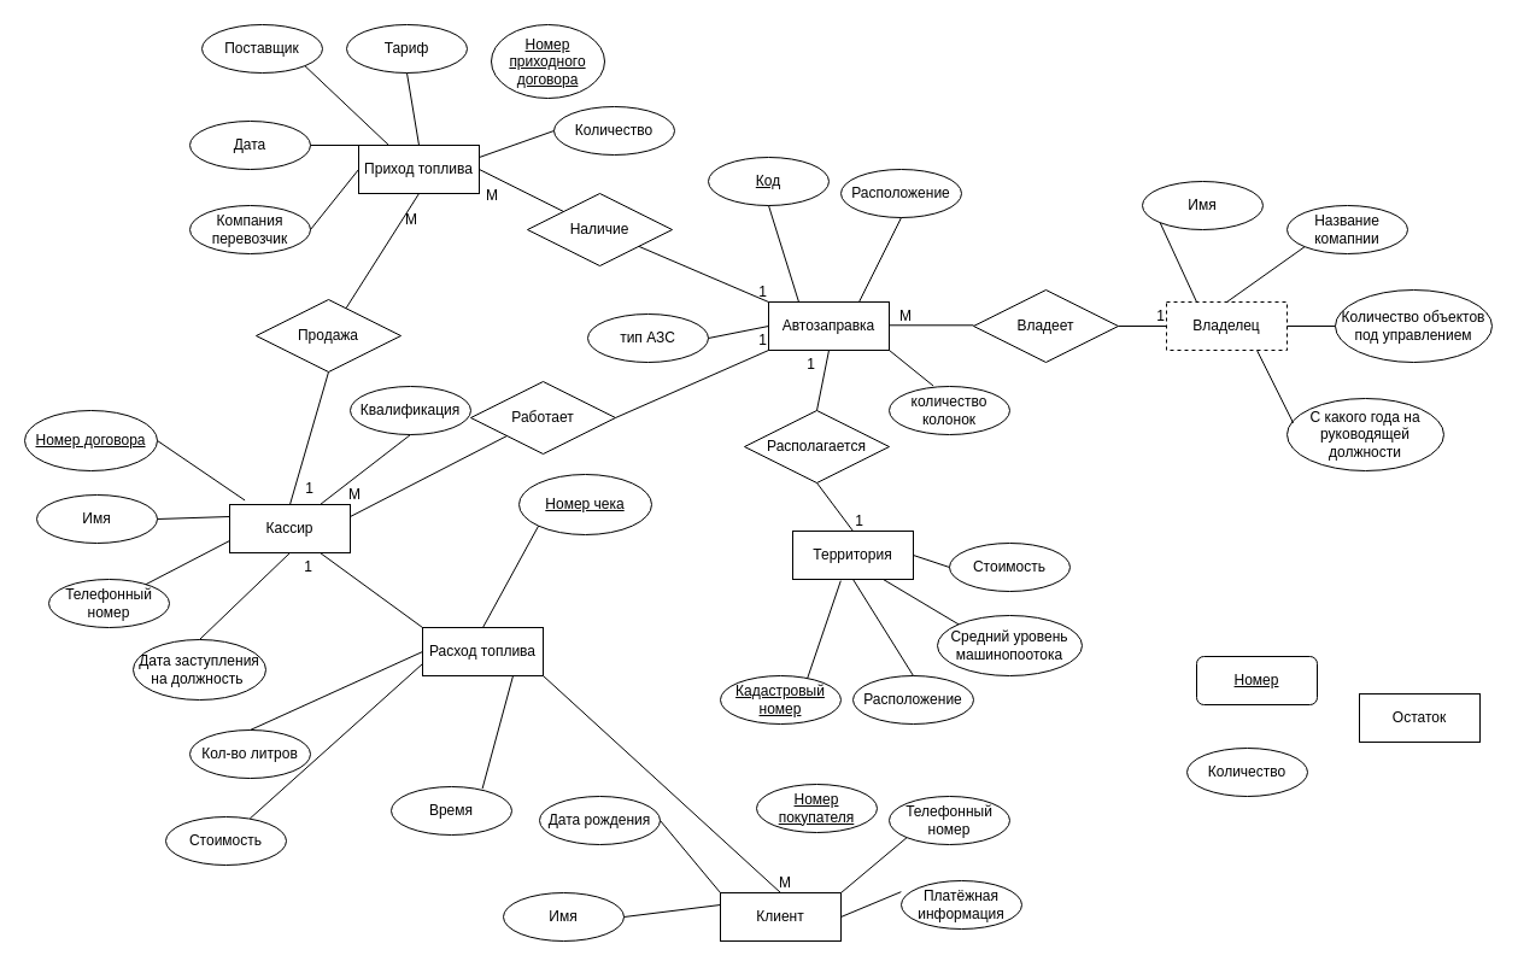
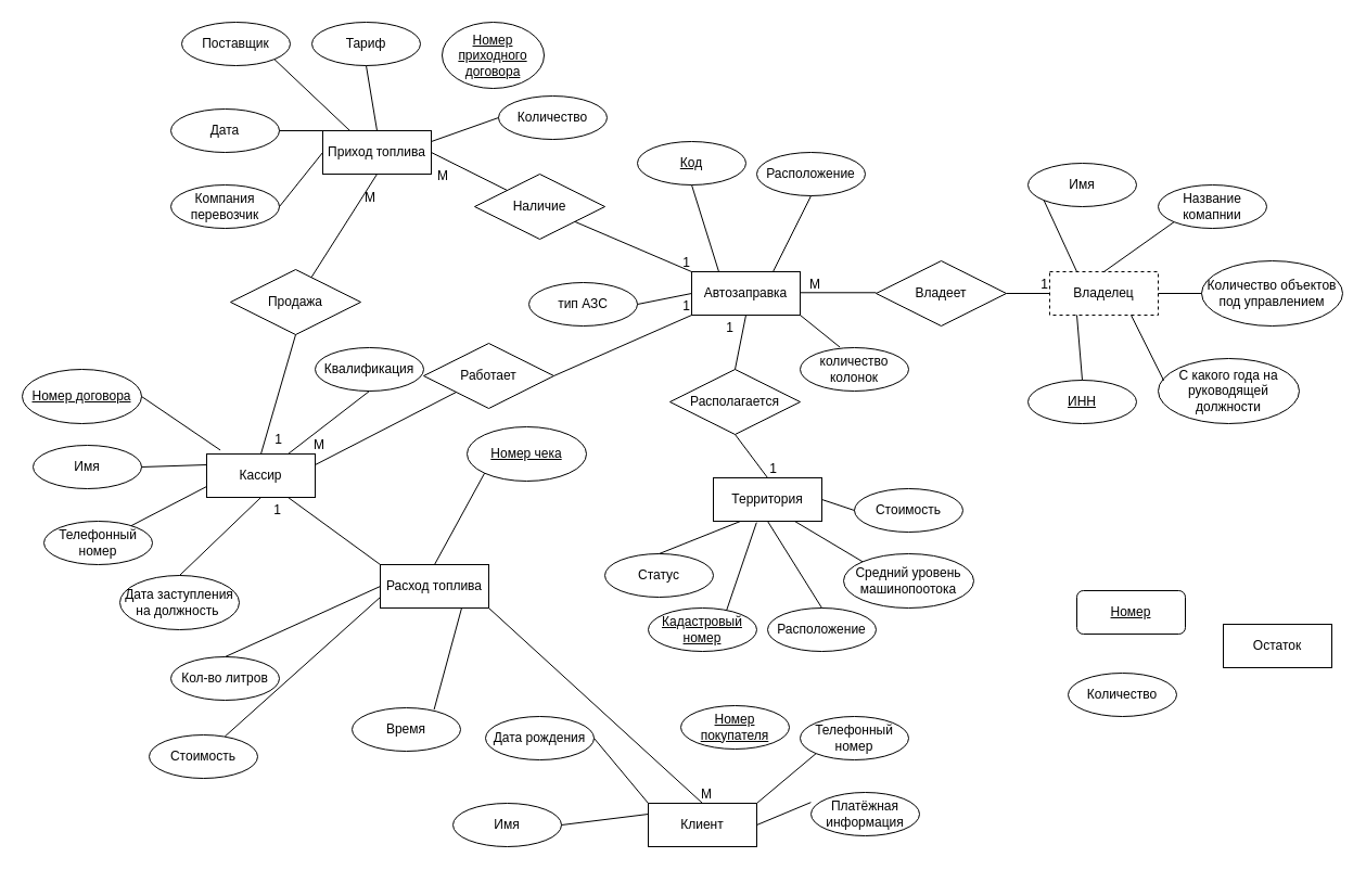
+ <mxCell id="15" value="" style="endArrow=none;html=1;rounded=0;entryX=0.25;entryY=1;entryDx=0;entryDy=0;exitX=0.5;exitY=0;exitDx=0;exitDy=0;" parent="1" source="14" target="3" edge="1"><mxGeometry relative="1" as="geometry"><mxPoint x="597" y="430" as="sourcePoint" /><mxPoint x="757" y="430" as="targetPoint" /></mxGeometry></mxCell>
+ <mxCell id="14" value="ИНН" style="ellipse;whiteSpace=wrap;html=1;align=center;fontStyle=4" parent="1" vertex="1"><mxGeometry x="947" y="350" width="100" height="40" as="geometry" /></mxCell>
+ <mxCell id="62" value="" style="endArrow=none;html=1;rounded=0;exitX=0.5;exitY=0;exitDx=0;exitDy=0;entryX=0.25;entryY=1;entryDx=0;entryDy=0;" parent="1" source="58" target="57" edge="1"><mxGeometry relative="1" as="geometry"><mxPoint x="647" y="290" as="sourcePoint" /><mxPoint x="807" y="290" as="targetPoint" /></mxGeometry></mxCell>
+ <mxCell id="58" value="Статус" style="ellipse;whiteSpace=wrap;html=1;align=center;" parent="1" vertex="1"><mxGeometry x="557" y="510" width="100" height="40" as="geometry" /></mxCell>
